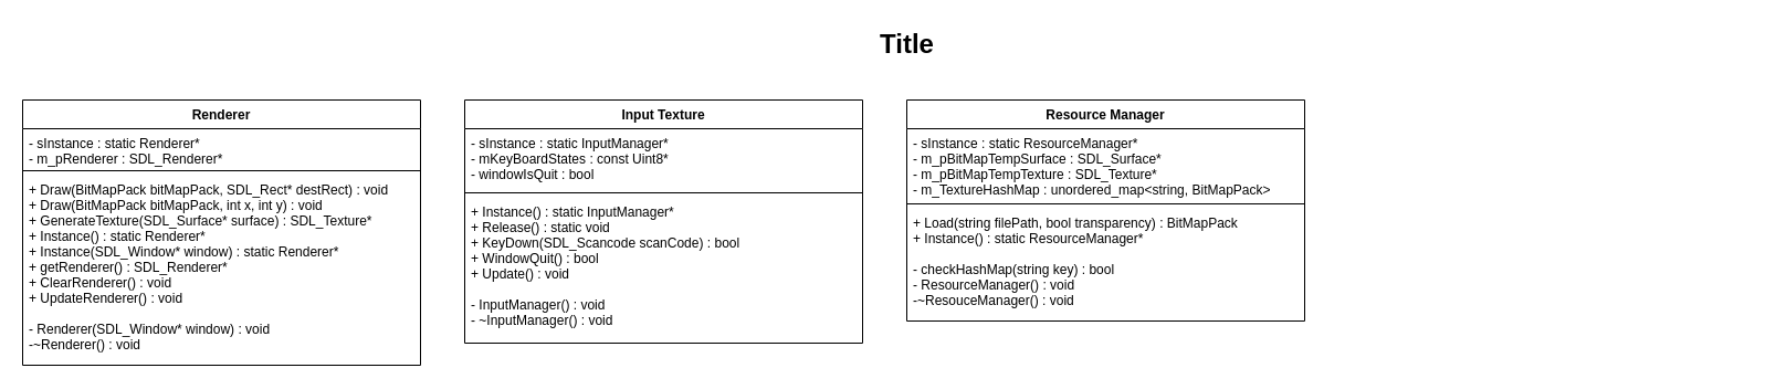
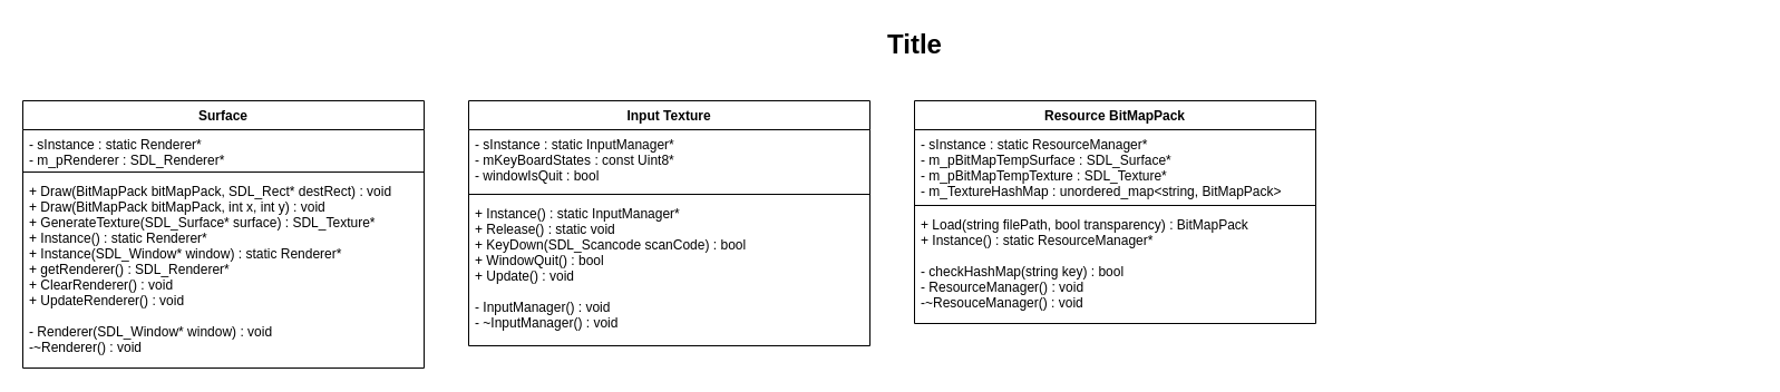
- <mxCell id="3" value="Renderer" style="swimlane;fontStyle=1;align=center;verticalAlign=top;childLayout=stackLayout;horizontal=1;startSize=26;horizontalStack=0;resizeParent=1;resizeParentMax=0;resizeLast=0;collapsible=1;marginBottom=0;" vertex="1" parent="1"><mxGeometry x="20" y="90" width="360" height="240" as="geometry" /></mxCell>
+ <mxCell id="3" value="Surface" style="swimlane;fontStyle=1;align=center;verticalAlign=top;childLayout=stackLayout;horizontal=1;startSize=26;horizontalStack=0;resizeParent=1;resizeParentMax=0;resizeLast=0;collapsible=1;marginBottom=0;" vertex="1" parent="1"><mxGeometry x="20" y="90" width="360" height="240" as="geometry" /></mxCell>
- <mxCell id="11" value="Resource Manager" style="swimlane;fontStyle=1;align=center;verticalAlign=top;childLayout=stackLayout;horizontal=1;startSize=26;horizontalStack=0;resizeParent=1;resizeParentMax=0;resizeLast=0;collapsible=1;marginBottom=0;" vertex="1" parent="1"><mxGeometry x="820" y="90" width="360" height="200" as="geometry" /></mxCell>
+ <mxCell id="11" value="Resource BitMapPack" style="swimlane;fontStyle=1;align=center;verticalAlign=top;childLayout=stackLayout;horizontal=1;startSize=26;horizontalStack=0;resizeParent=1;resizeParentMax=0;resizeLast=0;collapsible=1;marginBottom=0;" vertex="1" parent="1"><mxGeometry x="820" y="90" width="360" height="200" as="geometry" /></mxCell>
